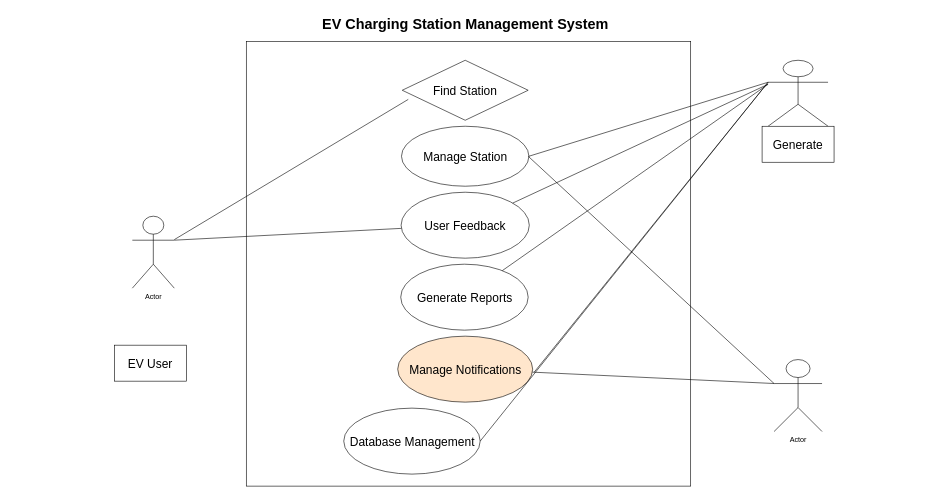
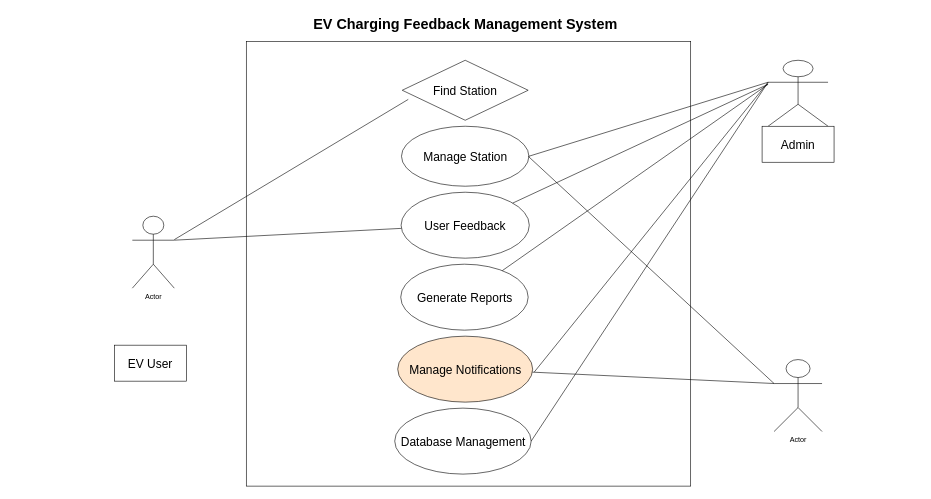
- <mxCell id="2" value="EV Charging Station Management System" style="text;strokeColor=none;fillColor=none;html=1;fontSize=24;fontStyle=1;verticalAlign=middle;align=center;" parent="1" vertex="1"><mxGeometry x="20" y="20" width="1510" height="40" as="geometry" /></mxCell>
+ <mxCell id="2" value="EV Charging Feedback Management System" style="text;strokeColor=none;fillColor=none;html=1;fontSize=24;fontStyle=1;verticalAlign=middle;align=center;" parent="1" vertex="1"><mxGeometry x="20" y="20" width="1510" height="40" as="geometry" /></mxCell>
- <mxCell id="14" value="&lt;font style=&quot;font-size: 20px;&quot;&gt;Generate&lt;/font&gt;" style="rounded=0;whiteSpace=wrap;html=1;" vertex="1" parent="1"><mxGeometry x="1270" y="210" width="120" height="60" as="geometry" /></mxCell>
+ <mxCell id="14" value="&lt;font style=&quot;font-size: 20px;&quot;&gt;Admin&lt;/font&gt;" style="rounded=0;whiteSpace=wrap;html=1;" vertex="1" parent="1"><mxGeometry x="1270" y="210" width="120" height="60" as="geometry" /></mxCell>
- <mxCell id="9" value="&lt;font style=&quot;font-size: 20px;&quot;&gt;Database Management&lt;/font&gt;" style="ellipse;whiteSpace=wrap;html=1;" vertex="1" parent="1"><mxGeometry x="572.5" y="680" width="227.5" height="110" as="geometry" /></mxCell>
+ <mxCell id="9" value="&lt;font style=&quot;font-size: 20px;&quot;&gt;Database Management&lt;/font&gt;" style="ellipse;whiteSpace=wrap;html=1;" vertex="1" parent="1"><mxGeometry x="657.5" y="680" width="227.5" height="110" as="geometry" /></mxCell>
